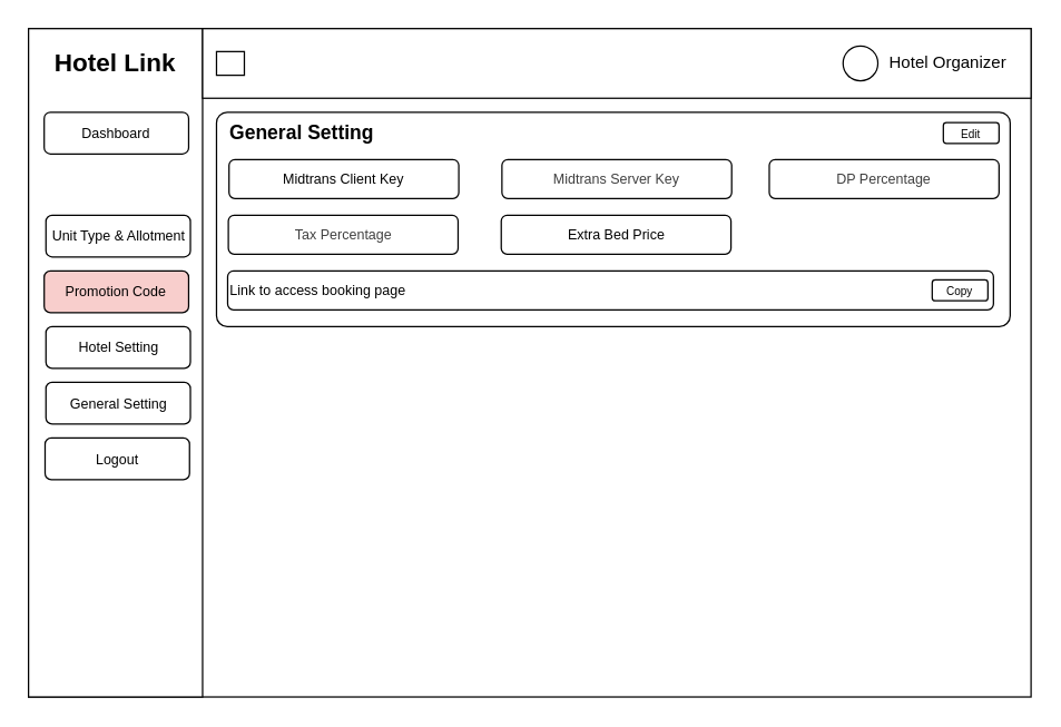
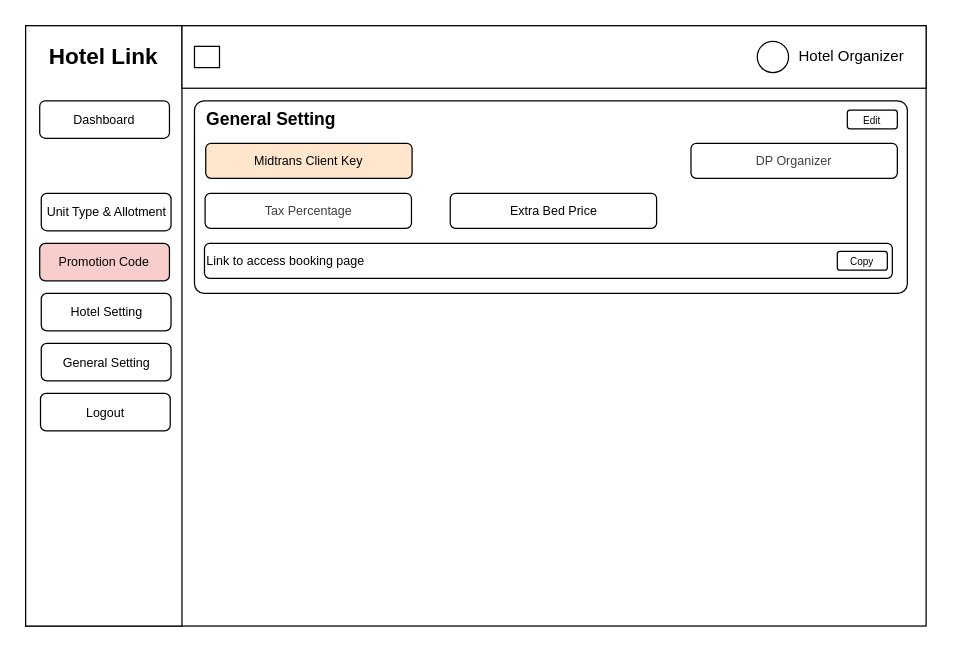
- <mxCell id="19" value="&lt;font style=&quot;font-size: 10px;&quot;&gt;Midtrans Client Key&lt;/font&gt;" style="rounded=1;whiteSpace=wrap;html=1;align=center;" parent="1" vertex="1"><mxGeometry x="164" y="114" width="165" height="28" as="geometry" /></mxCell>
+ <mxCell id="19" value="&lt;font style=&quot;font-size: 10px;&quot;&gt;Midtrans Client Key&lt;/font&gt;" style="rounded=1;whiteSpace=wrap;html=1;align=center;fillColor=#ffe6cc;" parent="1" vertex="1"><mxGeometry x="164" y="114" width="165" height="28" as="geometry" /></mxCell>
- <mxCell id="20" value="&lt;span style=&quot;color: rgb(63, 63, 63); font-size: 10px;&quot;&gt;Midtrans Server Key&lt;/span&gt;" style="rounded=1;whiteSpace=wrap;html=1;" parent="1" vertex="1"><mxGeometry x="360" y="114" width="165" height="28" as="geometry" /></mxCell>
- <mxCell id="21" value="&lt;span style=&quot;color: rgb(63, 63, 63); font-size: 10px; text-align: left;&quot;&gt;DP Percentage&lt;/span&gt;" style="rounded=1;whiteSpace=wrap;html=1;" parent="1" vertex="1"><mxGeometry x="552" y="114" width="165" height="28" as="geometry" /></mxCell>
+ <mxCell id="21" value="&lt;span style=&quot;color: rgb(63, 63, 63); font-size: 10px; text-align: left;&quot;&gt;DP Organizer&lt;/span&gt;" style="rounded=1;whiteSpace=wrap;html=1;" parent="1" vertex="1"><mxGeometry x="552" y="114" width="165" height="28" as="geometry" /></mxCell>
